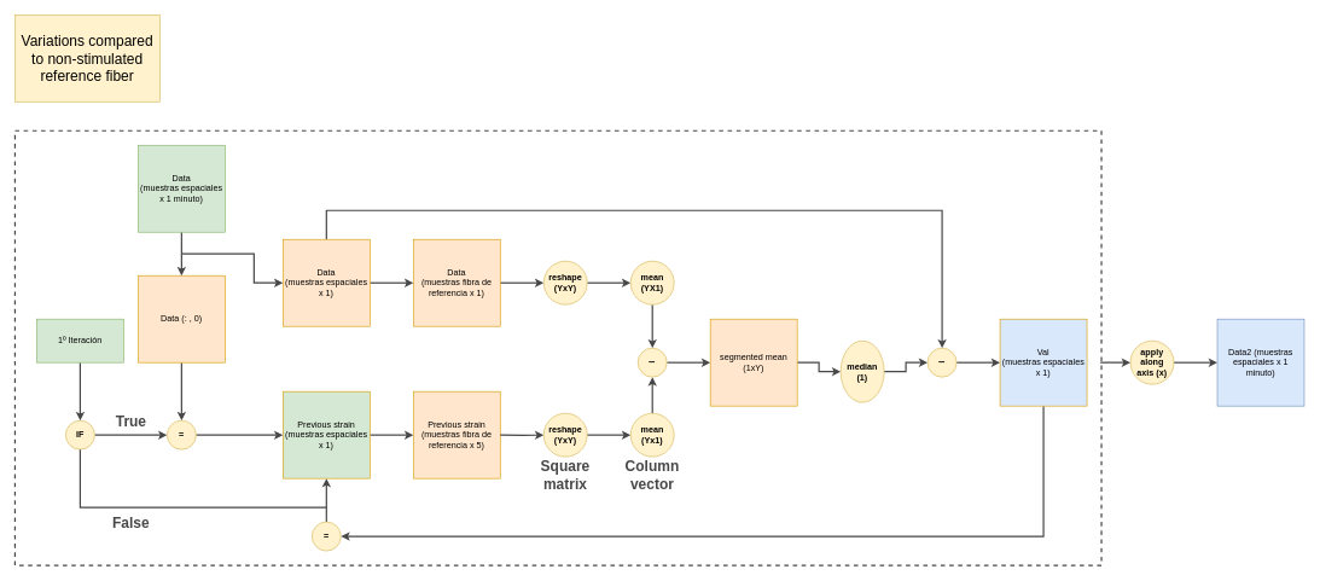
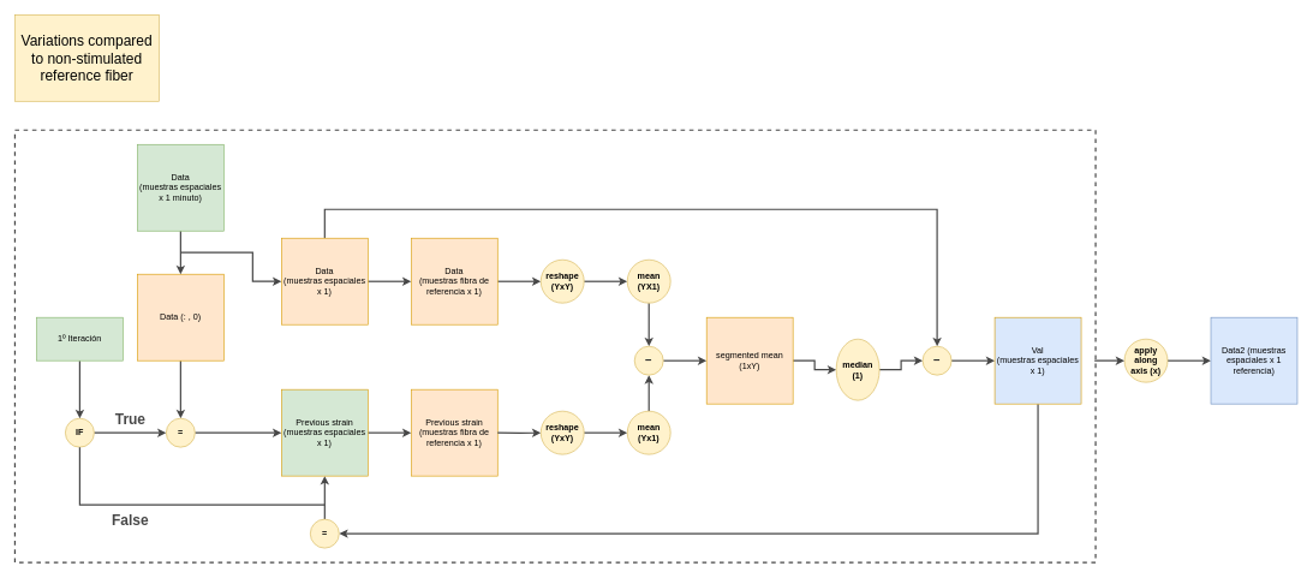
- <mxCell id="38" value="Data2 (muestras espaciales x 1 minuto)" style="rounded=0;whiteSpace=wrap;html=1;fillColor=#dae8fc;strokeColor=#6c8ebf;" parent="1" vertex="1"><mxGeometry x="1680" y="440" width="120" height="120" as="geometry" /></mxCell>
+ <mxCell id="38" value="Data2 (muestras espaciales x 1 referencia)" style="rounded=0;whiteSpace=wrap;html=1;fillColor=#dae8fc;strokeColor=#6c8ebf;" parent="1" vertex="1"><mxGeometry x="1680" y="440" width="120" height="120" as="geometry" /></mxCell>
- <mxCell id="16" value="Previous strain (muestras fibra de referencia x 5)" style="rounded=0;whiteSpace=wrap;html=1;fillColor=#ffe6cc;strokeColor=#d79b00;" parent="1" vertex="1"><mxGeometry x="570" y="540" width="120" height="120" as="geometry" /></mxCell>
+ <mxCell id="16" value="Previous strain (muestras fibra de referencia x 1)" style="rounded=0;whiteSpace=wrap;html=1;fillColor=#ffe6cc;strokeColor=#d79b00;" parent="1" vertex="1"><mxGeometry x="570" y="540" width="120" height="120" as="geometry" /></mxCell>
- <mxCell id="50" value="&lt;font color=&quot;#474747&quot; style=&quot;font-size: 20px;&quot;&gt;Square matrix&lt;/font&gt;" style="text;html=1;strokeColor=none;fillColor=none;align=center;verticalAlign=middle;whiteSpace=wrap;rounded=0;fontStyle=1" vertex="1" parent="1"><mxGeometry x="750" y="640" width="60" height="30" as="geometry" /></mxCell>
- <mxCell id="51" value="&lt;font color=&quot;#474747&quot; style=&quot;&quot;&gt;&lt;font style=&quot;font-size: 20px;&quot;&gt;Column vector&lt;/font&gt;&lt;br&gt;&lt;/font&gt;" style="text;html=1;strokeColor=none;fillColor=none;align=center;verticalAlign=middle;whiteSpace=wrap;rounded=0;fontStyle=1" vertex="1" parent="1"><mxGeometry x="870" y="640" width="60" height="30" as="geometry" /></mxCell>
